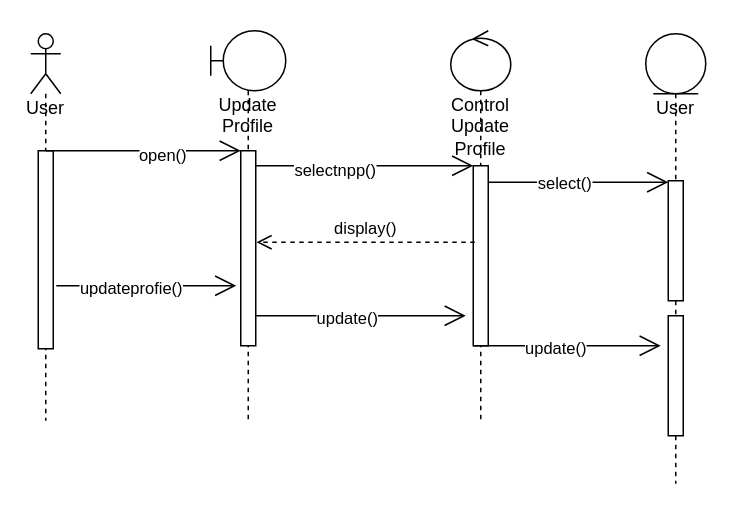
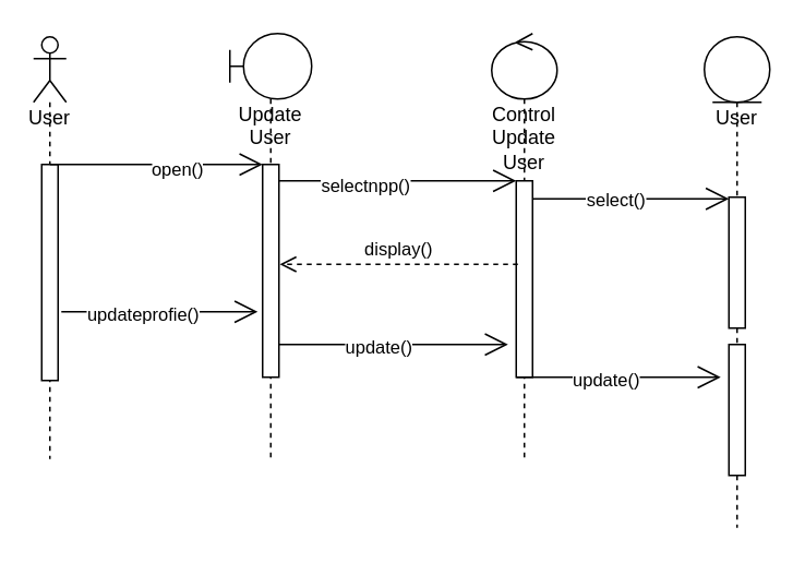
- <mxCell id="4" value="Update Profile" style="shape=umlLifeline;participant=umlBoundary;perimeter=lifelinePerimeter;whiteSpace=wrap;html=1;container=1;collapsible=0;recursiveResize=0;verticalAlign=top;spacingTop=36;outlineConnect=0;" vertex="1" parent="1"><mxGeometry x="140" y="20" width="50" height="260" as="geometry" /></mxCell>
+ <mxCell id="4" value="Update User" style="shape=umlLifeline;participant=umlBoundary;perimeter=lifelinePerimeter;whiteSpace=wrap;html=1;container=1;collapsible=0;recursiveResize=0;verticalAlign=top;spacingTop=36;outlineConnect=0;" vertex="1" parent="1"><mxGeometry x="140" y="20" width="50" height="260" as="geometry" /></mxCell>
- <mxCell id="8" value="Control Update Profile" style="shape=umlLifeline;participant=umlControl;perimeter=lifelinePerimeter;whiteSpace=wrap;html=1;container=1;collapsible=0;recursiveResize=0;verticalAlign=top;spacingTop=36;outlineConnect=0;" vertex="1" parent="1"><mxGeometry x="300" y="20" width="40" height="260" as="geometry" /></mxCell>
+ <mxCell id="8" value="Control Update User" style="shape=umlLifeline;participant=umlControl;perimeter=lifelinePerimeter;whiteSpace=wrap;html=1;container=1;collapsible=0;recursiveResize=0;verticalAlign=top;spacingTop=36;outlineConnect=0;" vertex="1" parent="1"><mxGeometry x="300" y="20" width="40" height="260" as="geometry" /></mxCell>
